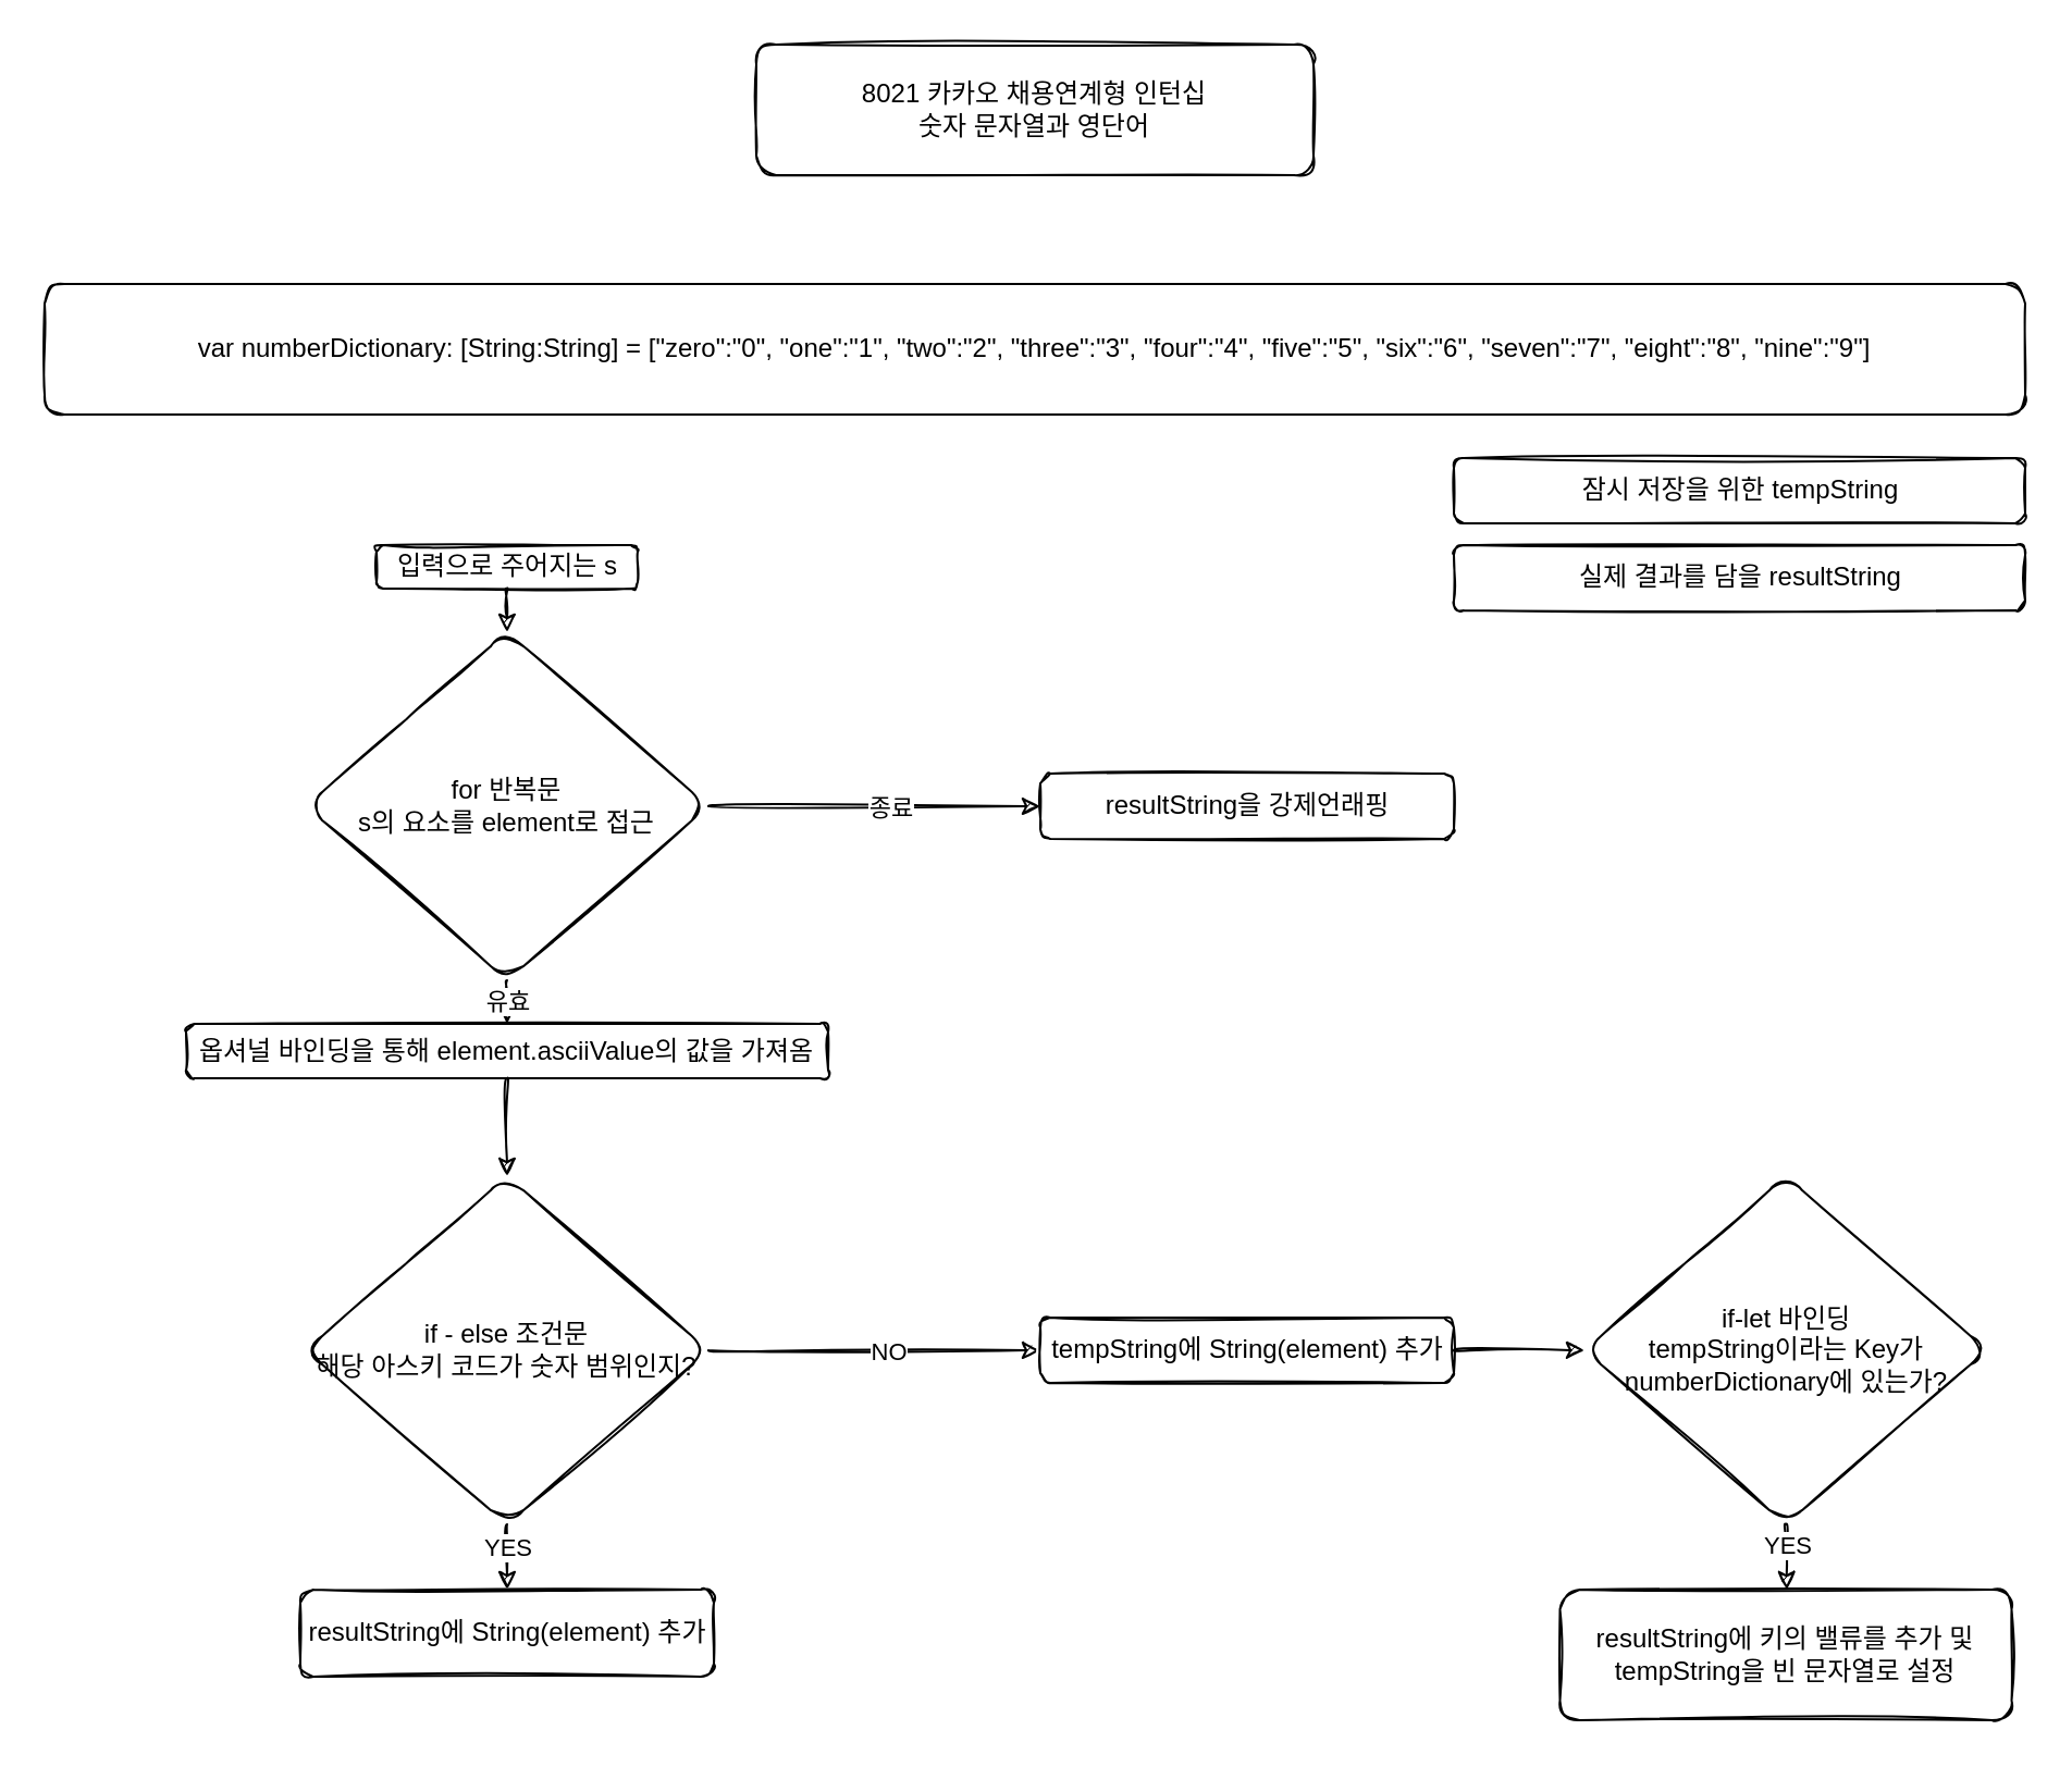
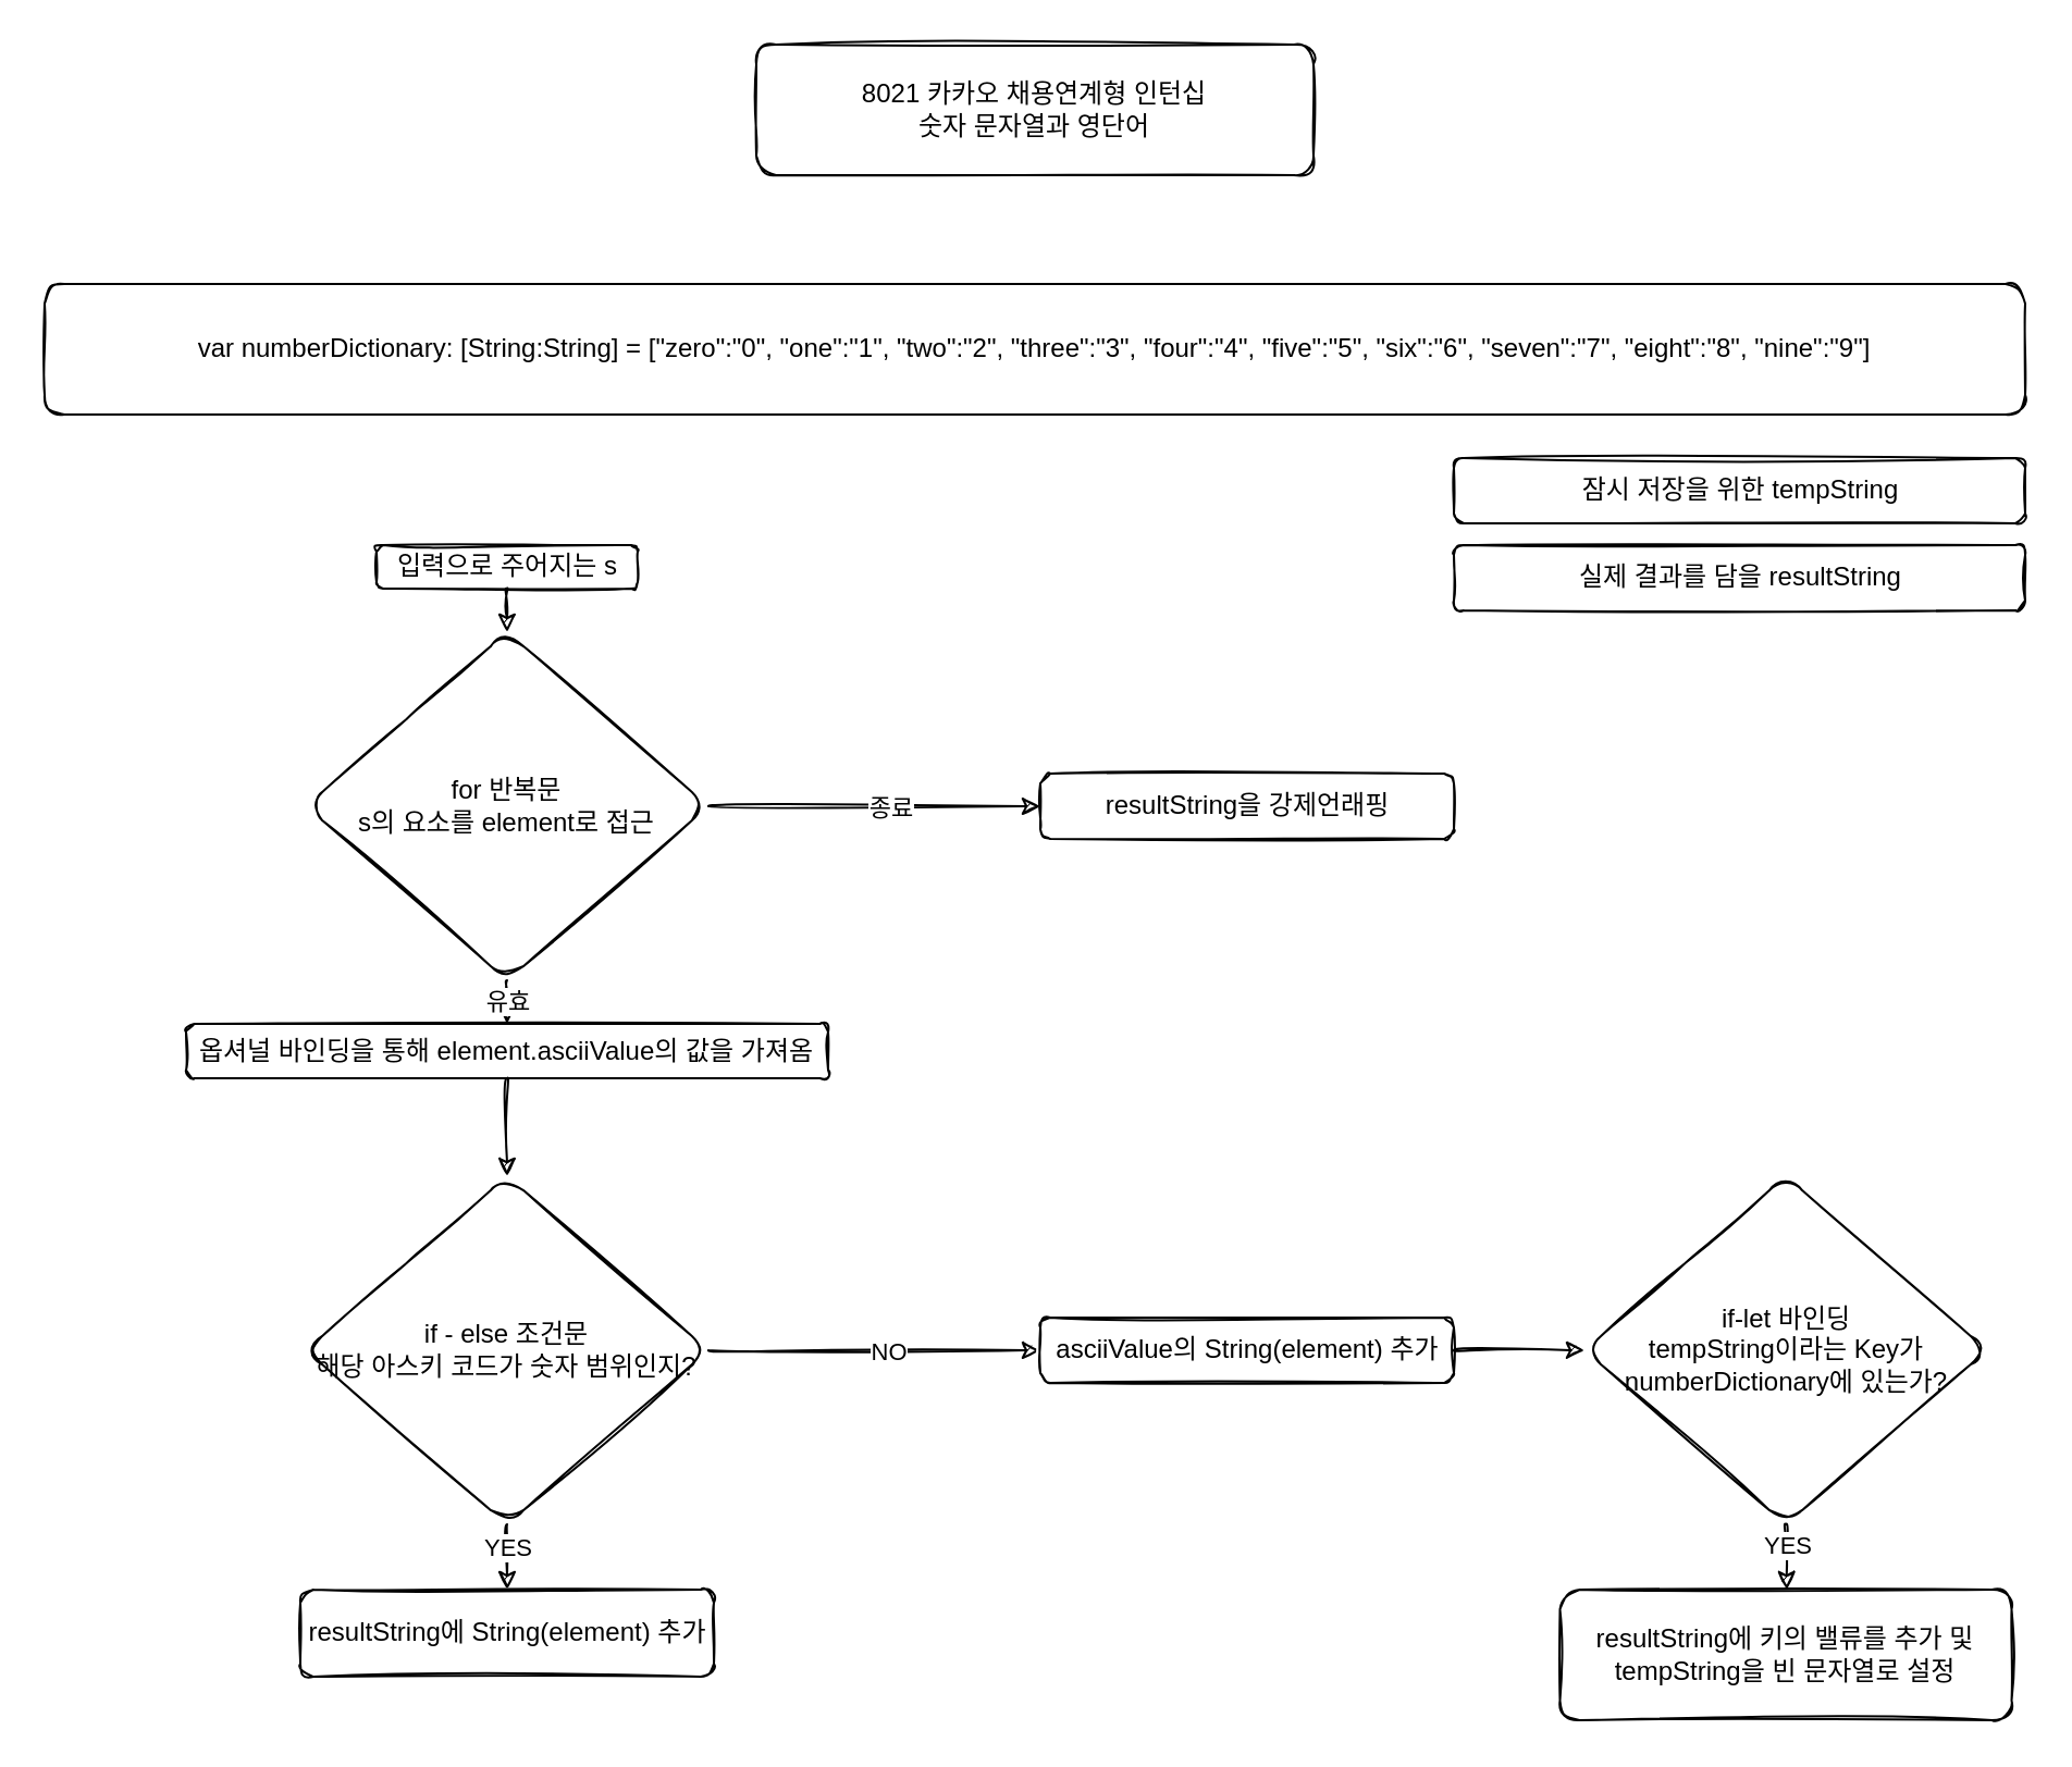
- <mxCell id="22" value="tempString에 String(element) 추가" style="whiteSpace=wrap;html=1;sketch=1;rounded=1;" vertex="1" parent="1"><mxGeometry x="477.5" y="605" width="190" height="30" as="geometry" /></mxCell>
+ <mxCell id="22" value="asciiValue의 String(element) 추가" style="whiteSpace=wrap;html=1;sketch=1;rounded=1;" vertex="1" parent="1"><mxGeometry x="477.5" y="605" width="190" height="30" as="geometry" /></mxCell>
